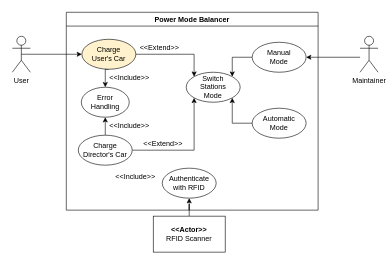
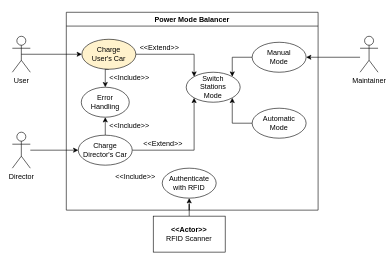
+ <mxCell id="26" value="Director" style="shape=umlActor;verticalLabelPosition=bottom;verticalAlign=top;html=1;outlineConnect=0;" parent="1" vertex="1"><mxGeometry x="20" y="220" width="30" height="60" as="geometry" /></mxCell>
+ <mxCell id="25" style="edgeStyle=orthogonalEdgeStyle;rounded=0;orthogonalLoop=1;jettySize=auto;html=1;entryX=0;entryY=0.5;entryDx=0;entryDy=0;" parent="1" source="26" target="13" edge="1"><mxGeometry relative="1" as="geometry" /></mxCell>
